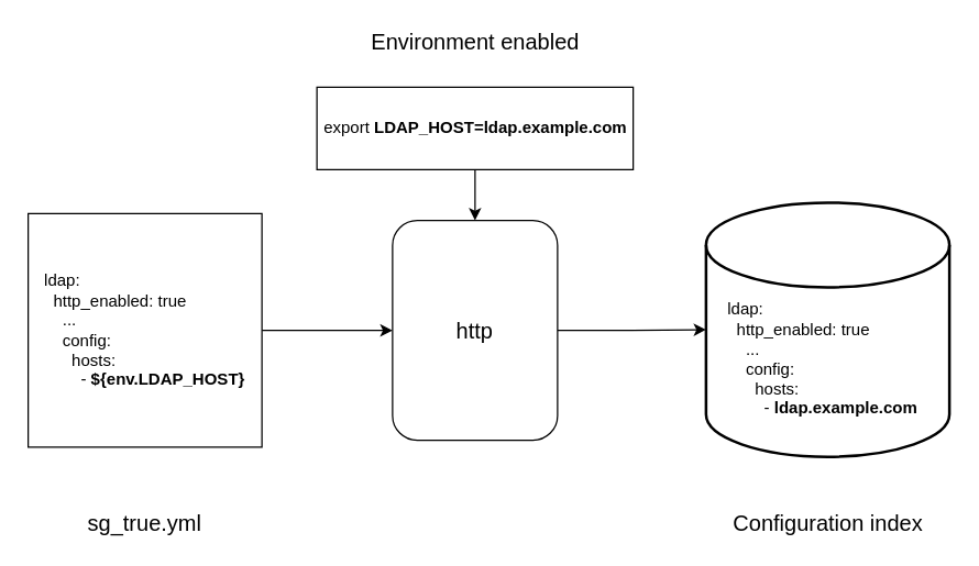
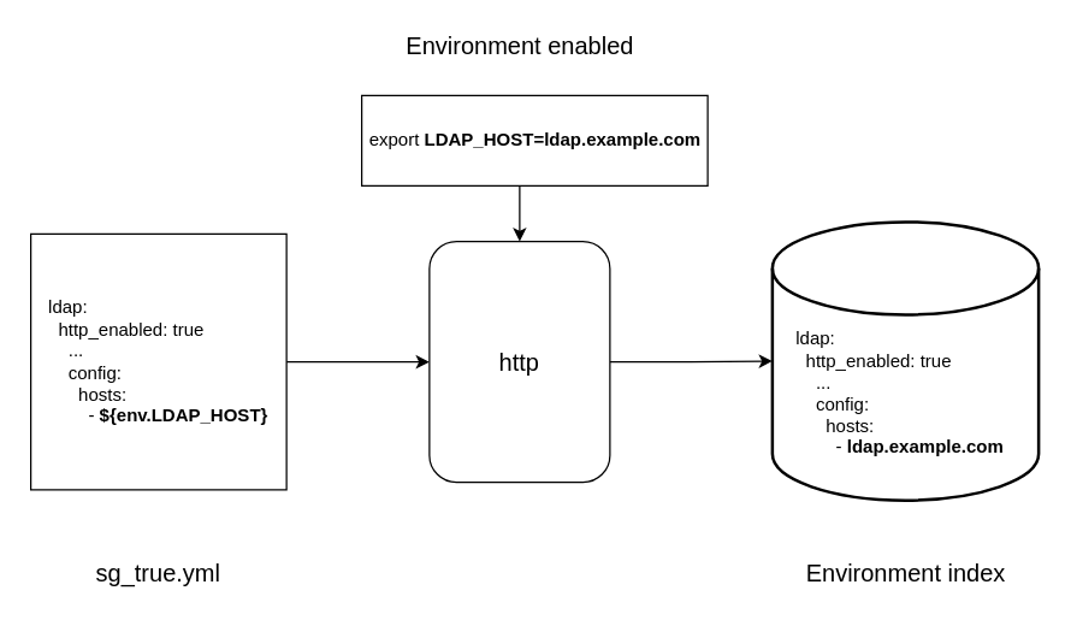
- <mxCell id="7" value="&amp;nbsp;export &lt;b&gt;LDAP_HOST=ldap.example.com&lt;/b&gt;" style="rounded=0;whiteSpace=wrap;html=1;align=left;" vertex="1" parent="1"><mxGeometry x="230" y="63" width="230" height="60" as="geometry" /></mxCell>
+ <mxCell id="7" value="&amp;nbsp;export &lt;b&gt;LDAP_HOST=ldap.example.com&lt;/b&gt;" style="rounded=0;whiteSpace=wrap;html=1;align=left;" vertex="1" parent="1"><mxGeometry x="240" y="63" width="230" height="60" as="geometry" /></mxCell>
- <mxCell id="12" value="Configuration index" style="text;html=1;strokeColor=none;fillColor=none;align=center;verticalAlign=middle;whiteSpace=wrap;rounded=0;fontSize=16;" vertex="1" parent="1"><mxGeometry x="521.5" y="370" width="160" height="20" as="geometry" /></mxCell>
+ <mxCell id="12" value="Environment index" style="text;html=1;strokeColor=none;fillColor=none;align=center;verticalAlign=middle;whiteSpace=wrap;rounded=0;fontSize=16;" vertex="1" parent="1"><mxGeometry x="521.5" y="370" width="160" height="20" as="geometry" /></mxCell>
